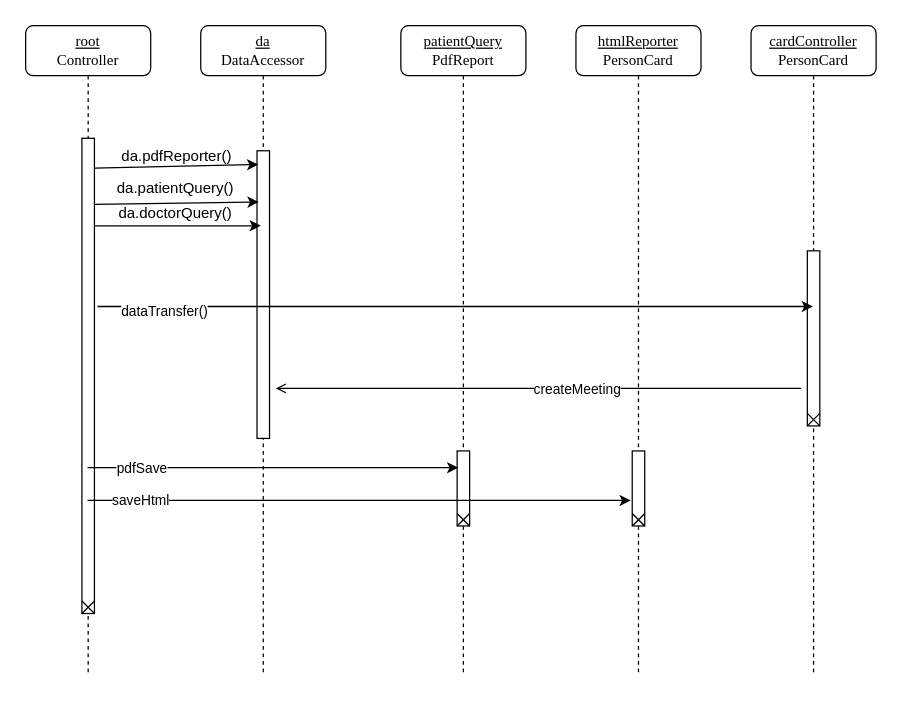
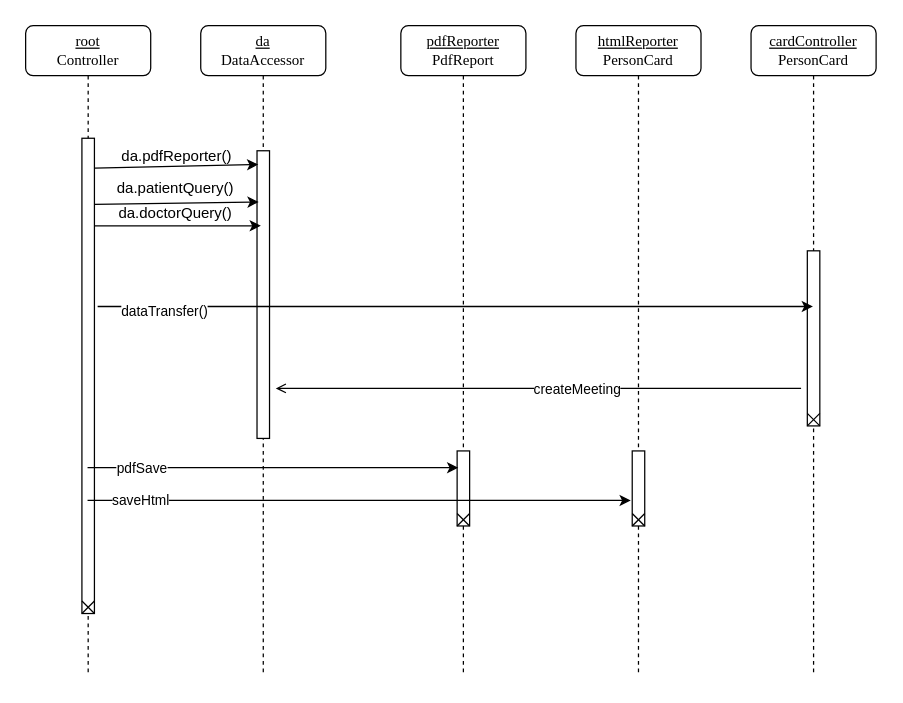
- <mxCell id="4" value="&lt;u&gt;patientQuery&lt;/u&gt;&lt;br&gt;PdfReport" style="shape=umlLifeline;perimeter=lifelinePerimeter;whiteSpace=wrap;html=1;container=1;collapsible=0;recursiveResize=0;outlineConnect=0;rounded=1;shadow=0;comic=0;labelBackgroundColor=none;strokeWidth=1;fontFamily=Verdana;fontSize=12;align=center;" parent="1" vertex="1"><mxGeometry x="320" y="20" width="100" height="520" as="geometry" /></mxCell>
+ <mxCell id="4" value="&lt;u&gt;pdfReporter&lt;/u&gt;&lt;br&gt;PdfReport" style="shape=umlLifeline;perimeter=lifelinePerimeter;whiteSpace=wrap;html=1;container=1;collapsible=0;recursiveResize=0;outlineConnect=0;rounded=1;shadow=0;comic=0;labelBackgroundColor=none;strokeWidth=1;fontFamily=Verdana;fontSize=12;align=center;" parent="1" vertex="1"><mxGeometry x="320" y="20" width="100" height="520" as="geometry" /></mxCell>
